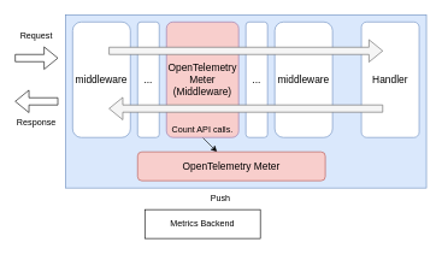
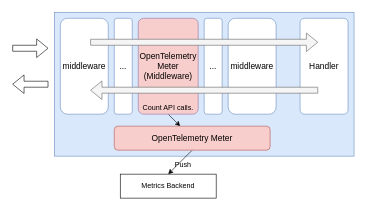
- <mxCell id="11" value="Request" style="text;html=1;strokeColor=none;fillColor=none;align=center;verticalAlign=middle;whiteSpace=wrap;rounded=0;" parent="1" vertex="1"><mxGeometry x="20" y="40" width="60" height="20" as="geometry" /></mxCell>
- <mxCell id="13" value="Response" style="text;html=1;strokeColor=none;fillColor=none;align=center;verticalAlign=middle;whiteSpace=wrap;rounded=0;" parent="1" vertex="1"><mxGeometry x="20" y="160" width="60" height="20" as="geometry" /></mxCell>
+ <mxCell id="19" style="edgeStyle=none;html=1;exitX=0.5;exitY=1;exitDx=0;exitDy=0;entryX=0.5;entryY=0;entryDx=0;entryDy=0;" edge="1" parent="1" source="20" target="16"><mxGeometry relative="1" as="geometry" /></mxCell>
